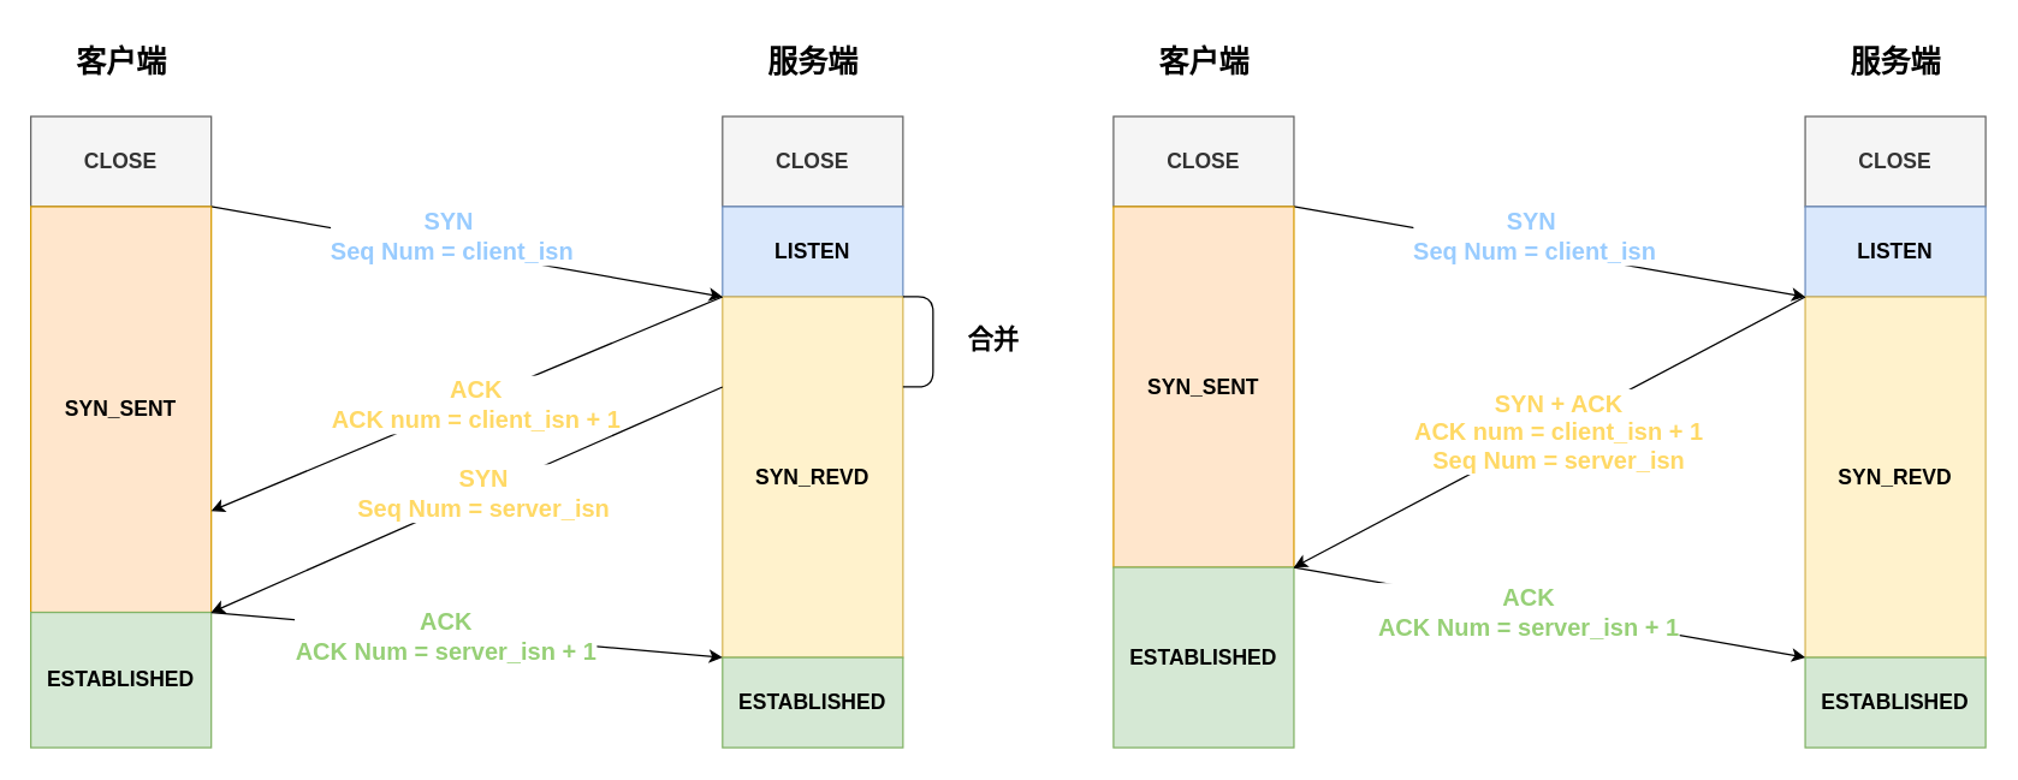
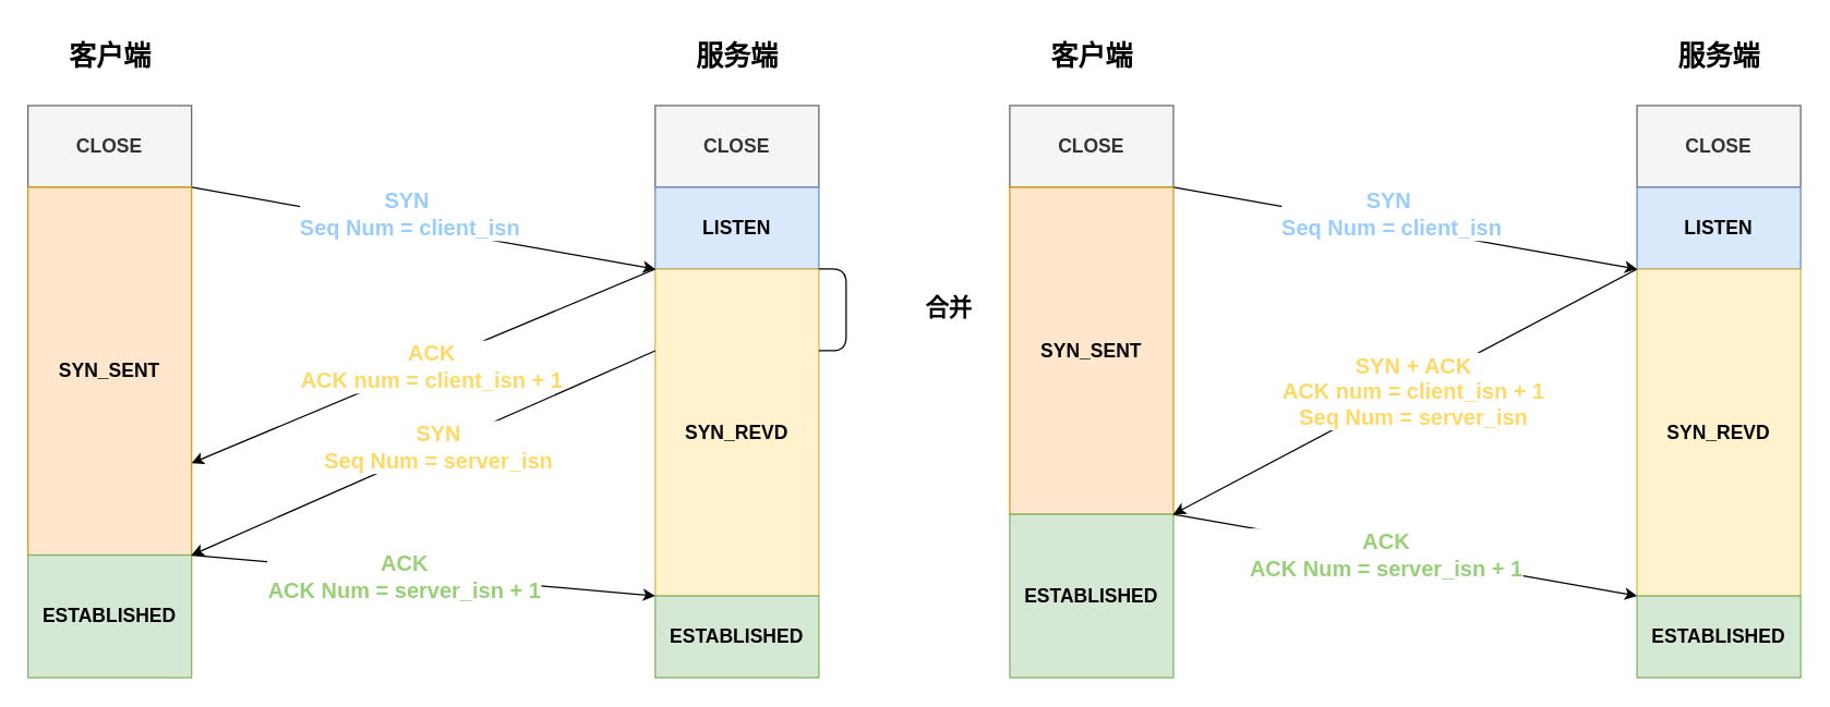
- <mxCell id="35" value="&lt;font style=&quot;font-size: 17px;&quot;&gt;&lt;b&gt;合并&lt;/b&gt;&lt;/font&gt;" style="text;html=1;align=center;verticalAlign=middle;resizable=0;points=[];autosize=1;strokeColor=none;fillColor=none;" vertex="1" parent="1"><mxGeometry x="630" y="212" width="60" height="30" as="geometry" /></mxCell>
+ <mxCell id="35" value="&lt;font style=&quot;font-size: 17px;&quot;&gt;&lt;b&gt;合并&lt;/b&gt;&lt;/font&gt;" style="text;html=1;align=center;verticalAlign=middle;resizable=0;points=[];autosize=1;strokeColor=none;fillColor=none;" vertex="1" parent="1"><mxGeometry x="665" y="212" width="60" height="30" as="geometry" /></mxCell>
